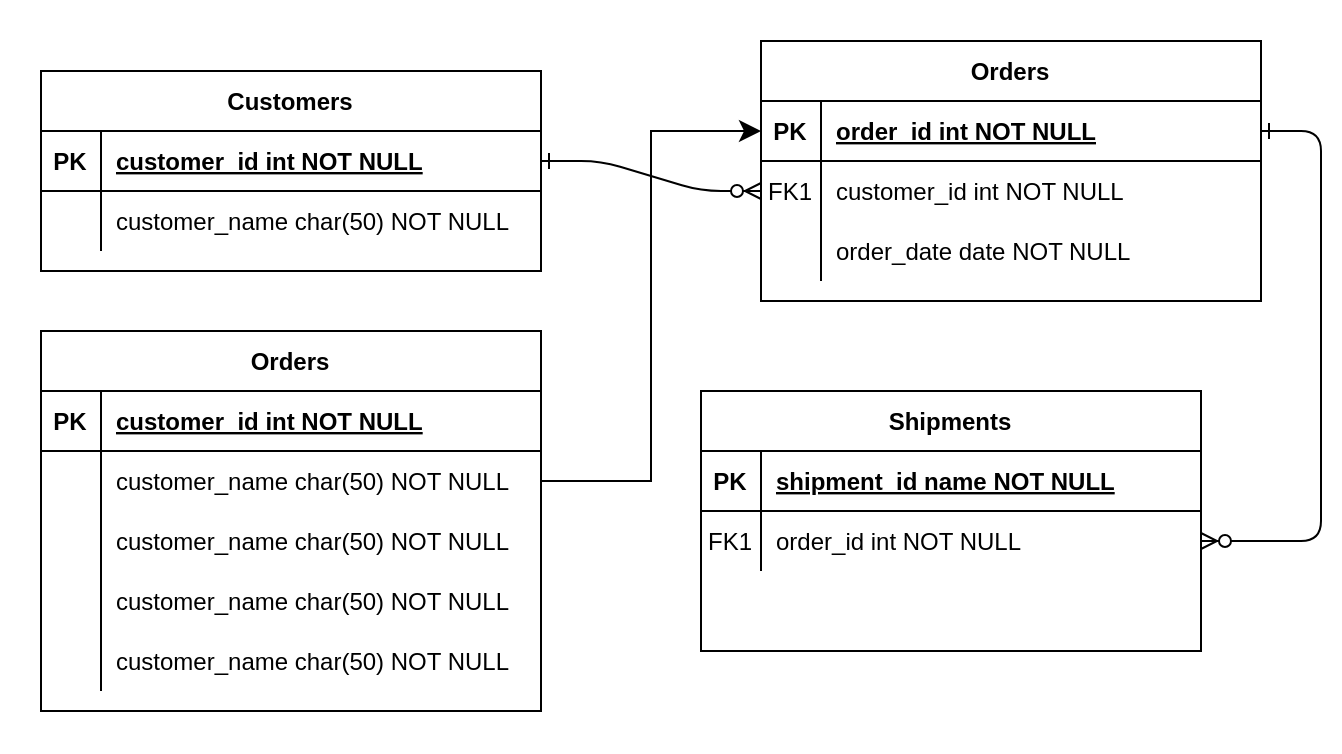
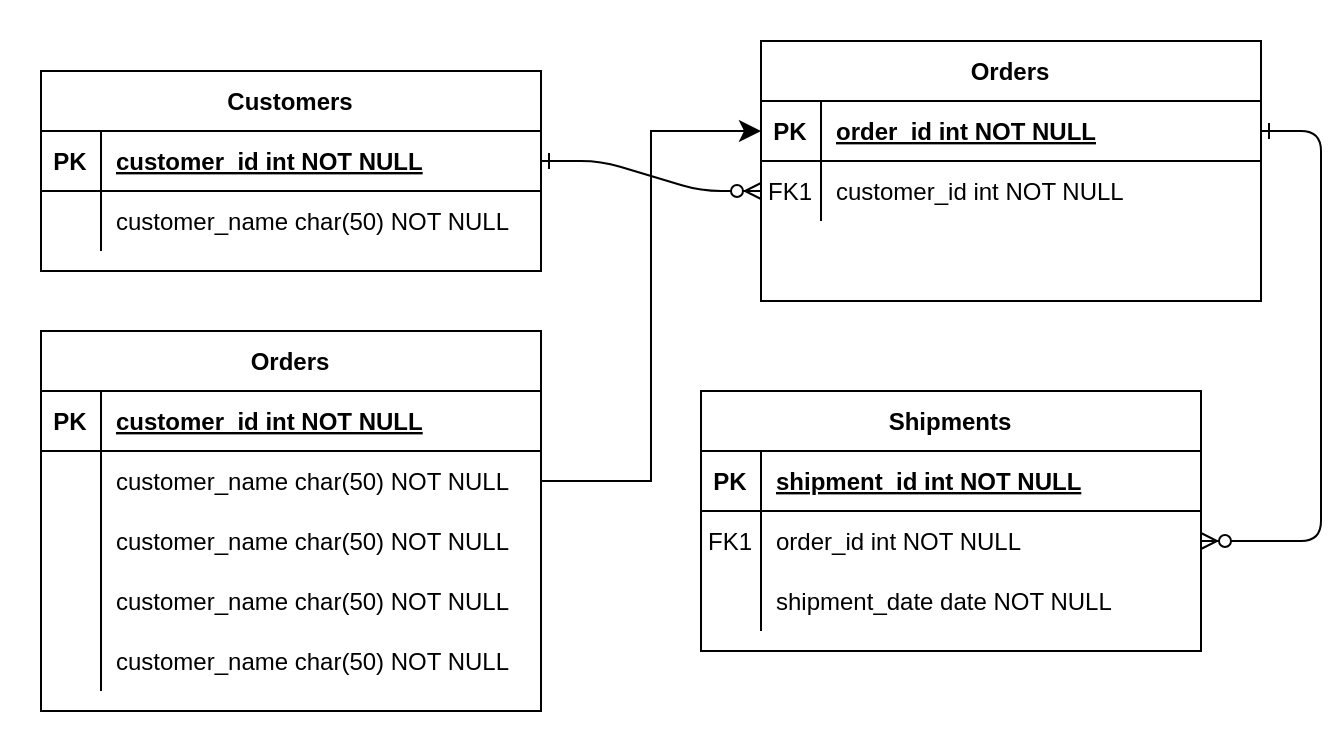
- <mxCell id="13" value="order_date date NOT NULL" style="shape=partialRectangle;overflow=hidden;connectable=0;fillColor=none;top=0;left=0;bottom=0;right=0;align=left;spacingLeft=6;" parent="11" vertex="1"><mxGeometry x="30" width="220" height="30" as="geometry"><mxRectangle width="220" height="30" as="alternateBounds" /></mxGeometry></mxCell>
- <mxCell id="17" value="shipment_id name NOT NULL " style="shape=partialRectangle;overflow=hidden;connectable=0;fillColor=none;top=0;left=0;bottom=0;right=0;align=left;spacingLeft=6;fontStyle=5;" parent="15" vertex="1"><mxGeometry x="30" width="220" height="30" as="geometry" /></mxCell>
+ <mxCell id="17" value="shipment_id int NOT NULL " style="shape=partialRectangle;overflow=hidden;connectable=0;fillColor=none;top=0;left=0;bottom=0;right=0;align=left;spacingLeft=6;fontStyle=5;" parent="15" vertex="1"><mxGeometry x="30" width="220" height="30" as="geometry" /></mxCell>
+ <mxCell id="23" value="shipment_date date NOT NULL" style="shape=partialRectangle;overflow=hidden;connectable=0;fillColor=none;top=0;left=0;bottom=0;right=0;align=left;spacingLeft=6;" parent="21" vertex="1"><mxGeometry x="30" width="220" height="30" as="geometry" /></mxCell>
